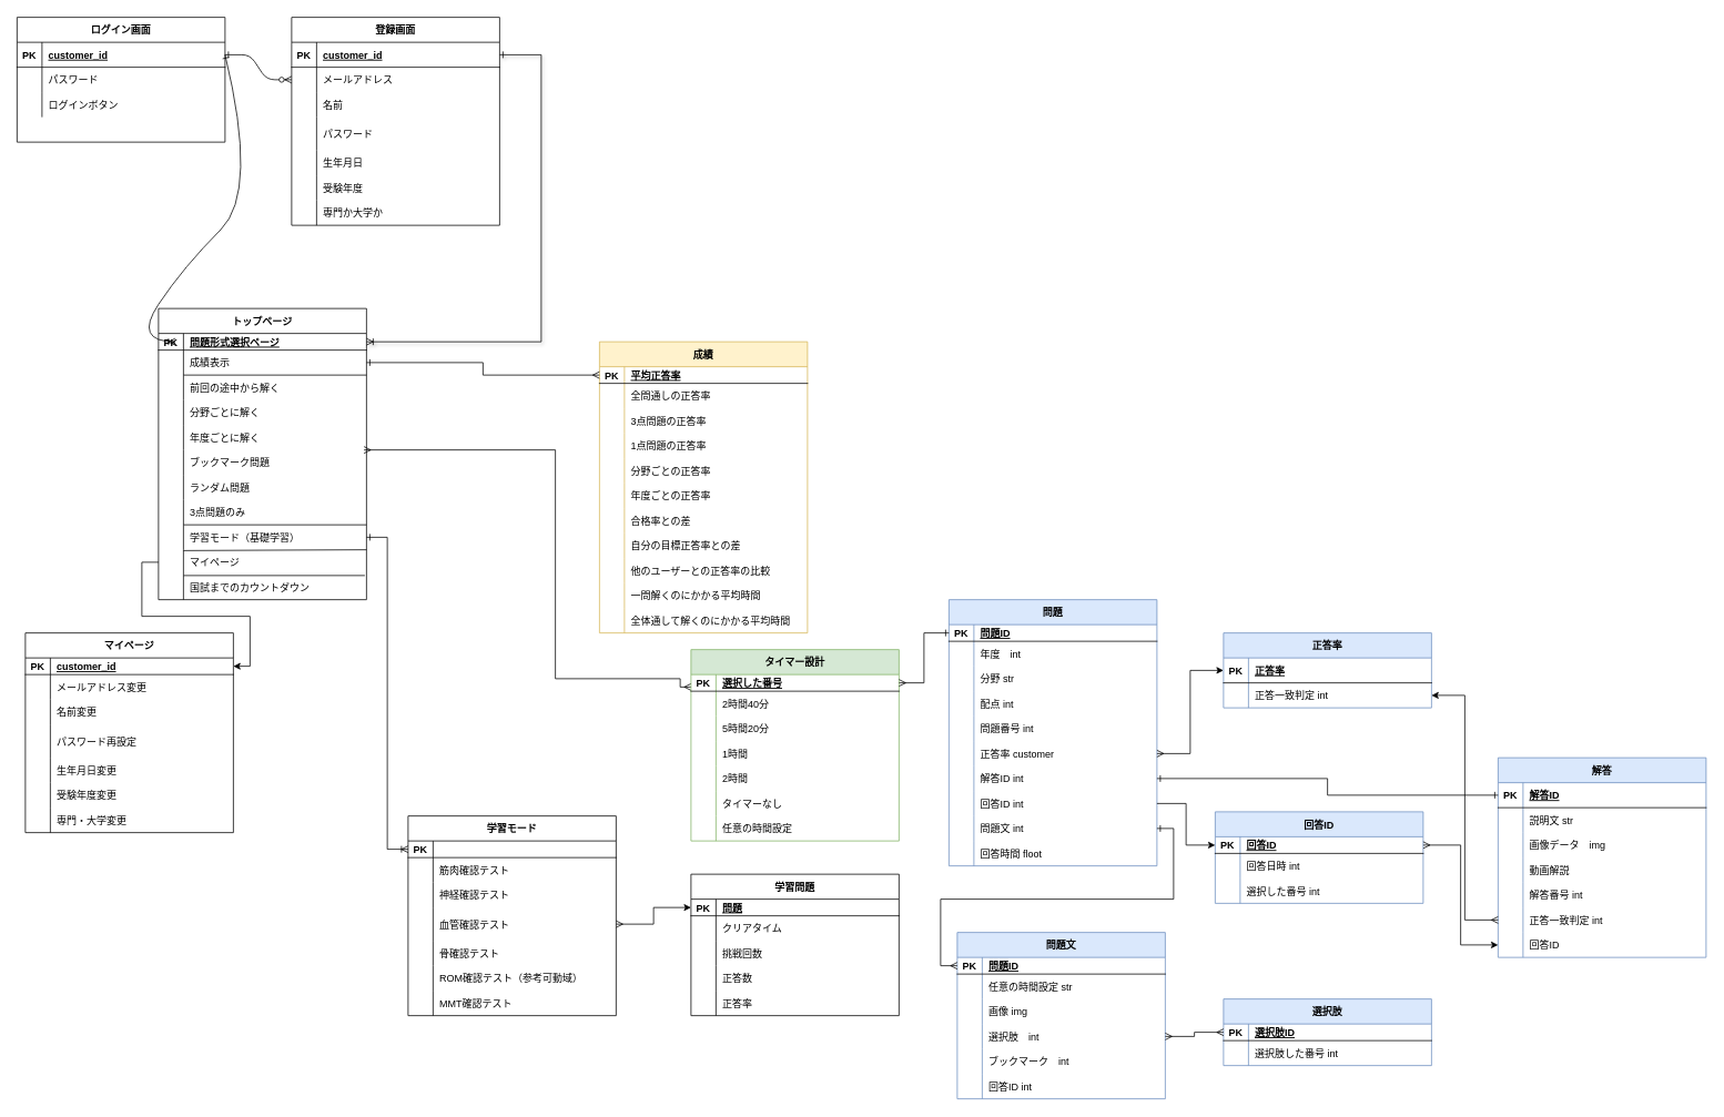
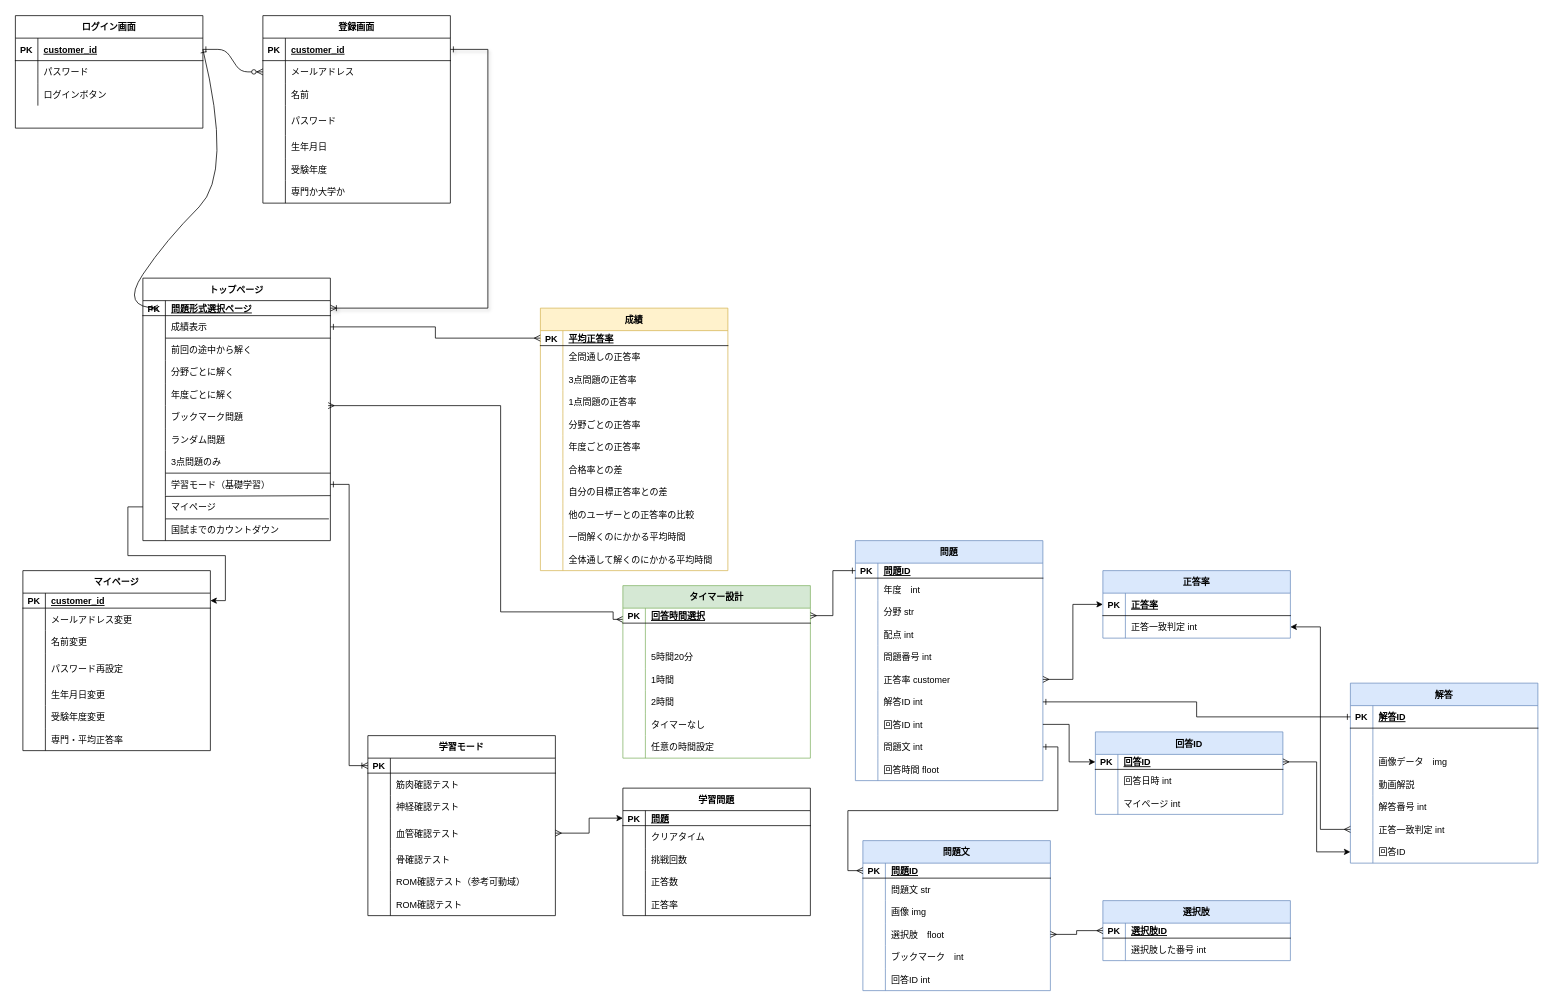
- <mxCell id="135" value="選択した番号" style="shape=partialRectangle;overflow=hidden;connectable=0;fillColor=none;top=0;left=0;bottom=0;right=0;align=left;spacingLeft=6;fontStyle=5;" parent="133" vertex="1"><mxGeometry x="30" width="220" height="20" as="geometry"><mxRectangle width="220" height="20" as="alternateBounds" /></mxGeometry></mxCell>
+ <mxCell id="135" value="回答時間選択" style="shape=partialRectangle;overflow=hidden;connectable=0;fillColor=none;top=0;left=0;bottom=0;right=0;align=left;spacingLeft=6;fontStyle=5;" parent="133" vertex="1"><mxGeometry x="30" width="220" height="20" as="geometry"><mxRectangle width="220" height="20" as="alternateBounds" /></mxGeometry></mxCell>
- <mxCell id="138" value="2時間40分" style="shape=partialRectangle;overflow=hidden;connectable=0;fillColor=none;top=0;left=0;bottom=0;right=0;align=left;spacingLeft=6;" parent="136" vertex="1"><mxGeometry x="30" width="220" height="30" as="geometry"><mxRectangle width="220" height="30" as="alternateBounds" /></mxGeometry></mxCell>
- <mxCell id="235" value="説明文 str" style="shape=partialRectangle;overflow=hidden;connectable=0;fillColor=none;top=0;left=0;bottom=0;right=0;align=left;spacingLeft=6;" parent="233" vertex="1"><mxGeometry x="30" width="220" height="30" as="geometry"><mxRectangle width="220" height="30" as="alternateBounds" /></mxGeometry></mxCell>
- <mxCell id="225" value="専門・大学変更" style="shape=partialRectangle;overflow=hidden;connectable=0;fillColor=none;top=0;left=0;bottom=0;right=0;align=left;spacingLeft=6;" parent="223" vertex="1"><mxGeometry x="30" width="220" height="30" as="geometry"><mxRectangle width="220" height="30" as="alternateBounds" /></mxGeometry></mxCell>
+ <mxCell id="225" value="専門・平均正答率" style="shape=partialRectangle;overflow=hidden;connectable=0;fillColor=none;top=0;left=0;bottom=0;right=0;align=left;spacingLeft=6;" parent="223" vertex="1"><mxGeometry x="30" width="220" height="30" as="geometry"><mxRectangle width="220" height="30" as="alternateBounds" /></mxGeometry></mxCell>
- <mxCell id="297" value="選択した番号 int" style="shape=partialRectangle;overflow=hidden;connectable=0;fillColor=none;top=0;left=0;bottom=0;right=0;align=left;spacingLeft=6;" vertex="1" parent="295"><mxGeometry x="30" width="220" height="30" as="geometry"><mxRectangle width="220" height="30" as="alternateBounds" /></mxGeometry></mxCell>
+ <mxCell id="297" value="マイページ int" style="shape=partialRectangle;overflow=hidden;connectable=0;fillColor=none;top=0;left=0;bottom=0;right=0;align=left;spacingLeft=6;" vertex="1" parent="295"><mxGeometry x="30" width="220" height="30" as="geometry"><mxRectangle width="220" height="30" as="alternateBounds" /></mxGeometry></mxCell>
- <mxCell id="258" value="任意の時間設定 str" style="shape=partialRectangle;overflow=hidden;connectable=0;fillColor=none;top=0;left=0;bottom=0;right=0;align=left;spacingLeft=6;" vertex="1" parent="256"><mxGeometry x="30" width="220" height="30" as="geometry"><mxRectangle width="220" height="30" as="alternateBounds" /></mxGeometry></mxCell>
+ <mxCell id="258" value="問題文 str" style="shape=partialRectangle;overflow=hidden;connectable=0;fillColor=none;top=0;left=0;bottom=0;right=0;align=left;spacingLeft=6;" vertex="1" parent="256"><mxGeometry x="30" width="220" height="30" as="geometry"><mxRectangle width="220" height="30" as="alternateBounds" /></mxGeometry></mxCell>
- <mxCell id="129" value="MMT確認テスト" style="shape=partialRectangle;overflow=hidden;connectable=0;fillColor=none;top=0;left=0;bottom=0;right=0;align=left;spacingLeft=6;" parent="127" vertex="1"><mxGeometry x="30" width="220" height="30" as="geometry"><mxRectangle width="220" height="30" as="alternateBounds" /></mxGeometry></mxCell>
+ <mxCell id="129" value="ROM確認テスト" style="shape=partialRectangle;overflow=hidden;connectable=0;fillColor=none;top=0;left=0;bottom=0;right=0;align=left;spacingLeft=6;" parent="127" vertex="1"><mxGeometry x="30" width="220" height="30" as="geometry"><mxRectangle width="220" height="30" as="alternateBounds" /></mxGeometry></mxCell>
- <mxCell id="264" value="選択肢　int" style="shape=partialRectangle;overflow=hidden;connectable=0;fillColor=none;top=0;left=0;bottom=0;right=0;align=left;spacingLeft=6;" vertex="1" parent="262"><mxGeometry x="30" width="220" height="30" as="geometry"><mxRectangle width="220" height="30" as="alternateBounds" /></mxGeometry></mxCell>
+ <mxCell id="264" value="選択肢　floot" style="shape=partialRectangle;overflow=hidden;connectable=0;fillColor=none;top=0;left=0;bottom=0;right=0;align=left;spacingLeft=6;" vertex="1" parent="262"><mxGeometry x="30" width="220" height="30" as="geometry"><mxRectangle width="220" height="30" as="alternateBounds" /></mxGeometry></mxCell>
